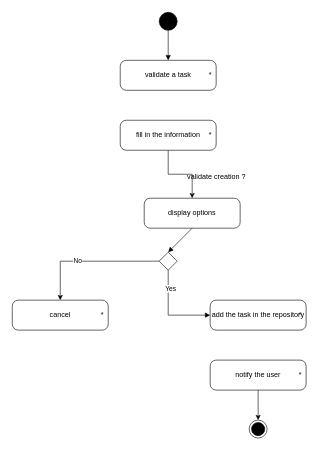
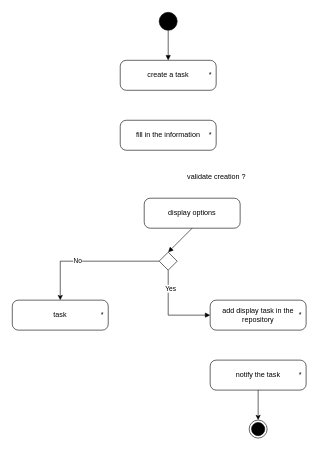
- <mxCell id="4" value="validate a task" style="html=1;dashed=0;rounded=1;absoluteArcSize=1;arcSize=20;verticalAlign=middle;align=center;whiteSpace=wrap;" parent="1" vertex="1"><mxGeometry x="200" y="100" width="160" height="50" as="geometry" /></mxCell>
+ <mxCell id="4" value="create a task" style="html=1;dashed=0;rounded=1;absoluteArcSize=1;arcSize=20;verticalAlign=middle;align=center;whiteSpace=wrap;" parent="1" vertex="1"><mxGeometry x="200" y="100" width="160" height="50" as="geometry" /></mxCell>
- <mxCell id="21" style="edgeStyle=orthogonalEdgeStyle;rounded=0;orthogonalLoop=1;jettySize=auto;html=1;entryX=0.5;entryY=0;entryDx=0;entryDy=0;" parent="1" source="22" target="6" edge="1"><mxGeometry relative="1" as="geometry" /></mxCell>
- <mxCell id="13" value="cancel" style="html=1;dashed=0;rounded=1;absoluteArcSize=1;arcSize=20;verticalAlign=middle;align=center;whiteSpace=wrap;" parent="1" vertex="1"><mxGeometry x="20" y="500" width="160" height="50" as="geometry" /></mxCell>
+ <mxCell id="13" value="task" style="html=1;dashed=0;rounded=1;absoluteArcSize=1;arcSize=20;verticalAlign=middle;align=center;whiteSpace=wrap;" parent="1" vertex="1"><mxGeometry x="20" y="500" width="160" height="50" as="geometry" /></mxCell>
- <mxCell id="15" value="add the task in the repository" style="html=1;dashed=0;rounded=1;absoluteArcSize=1;arcSize=20;verticalAlign=middle;align=center;whiteSpace=wrap;" parent="1" vertex="1"><mxGeometry x="350" y="500" width="160" height="50" as="geometry" /></mxCell>
+ <mxCell id="15" value="add display task in the repository" style="html=1;dashed=0;rounded=1;absoluteArcSize=1;arcSize=20;verticalAlign=middle;align=center;whiteSpace=wrap;" parent="1" vertex="1"><mxGeometry x="350" y="500" width="160" height="50" as="geometry" /></mxCell>
- <mxCell id="18" value="notify the user" style="html=1;dashed=0;rounded=1;absoluteArcSize=1;arcSize=20;verticalAlign=middle;align=center;whiteSpace=wrap;" parent="1" vertex="1"><mxGeometry x="350" y="600" width="160" height="50" as="geometry" /></mxCell>
+ <mxCell id="18" value="notify the task" style="html=1;dashed=0;rounded=1;absoluteArcSize=1;arcSize=20;verticalAlign=middle;align=center;whiteSpace=wrap;" parent="1" vertex="1"><mxGeometry x="350" y="600" width="160" height="50" as="geometry" /></mxCell>
